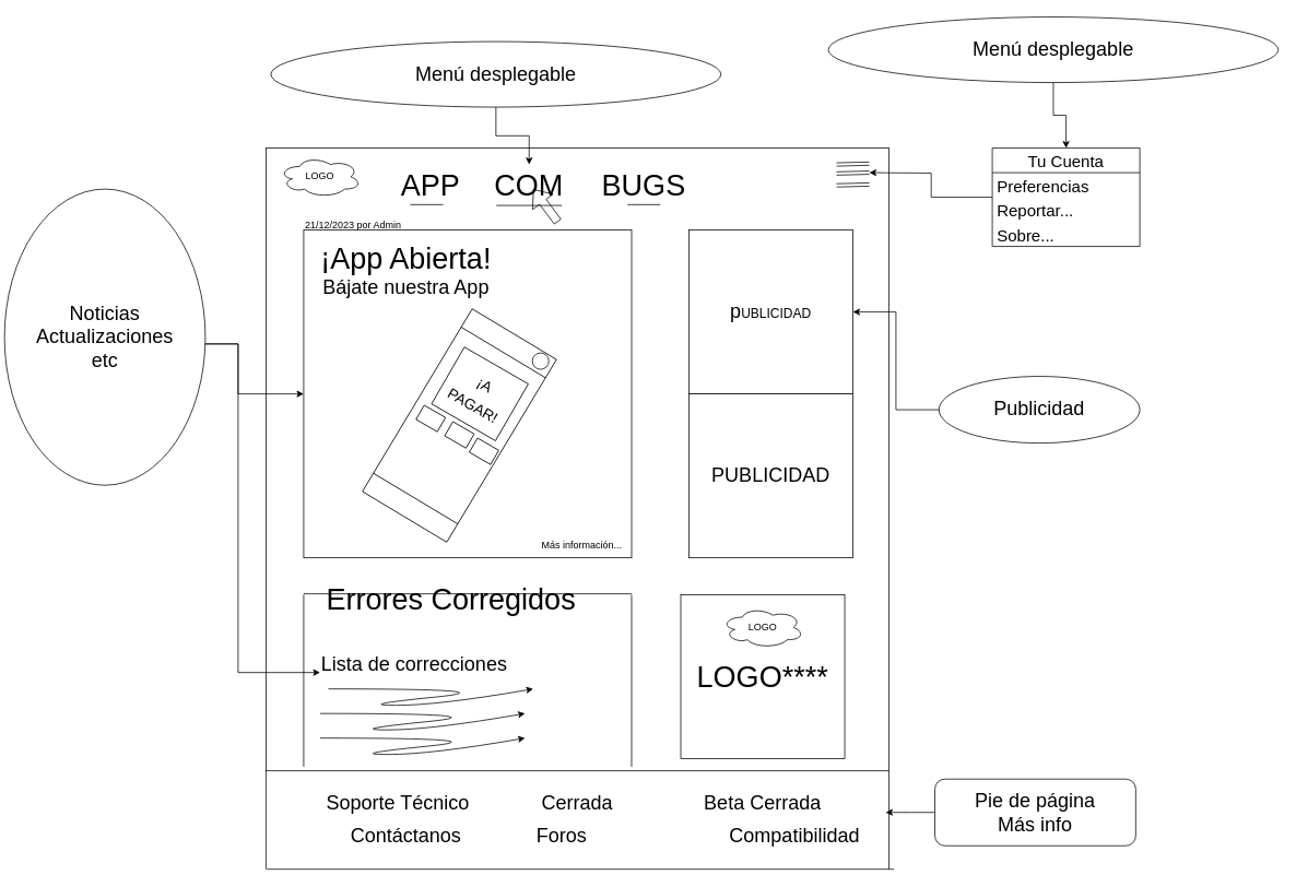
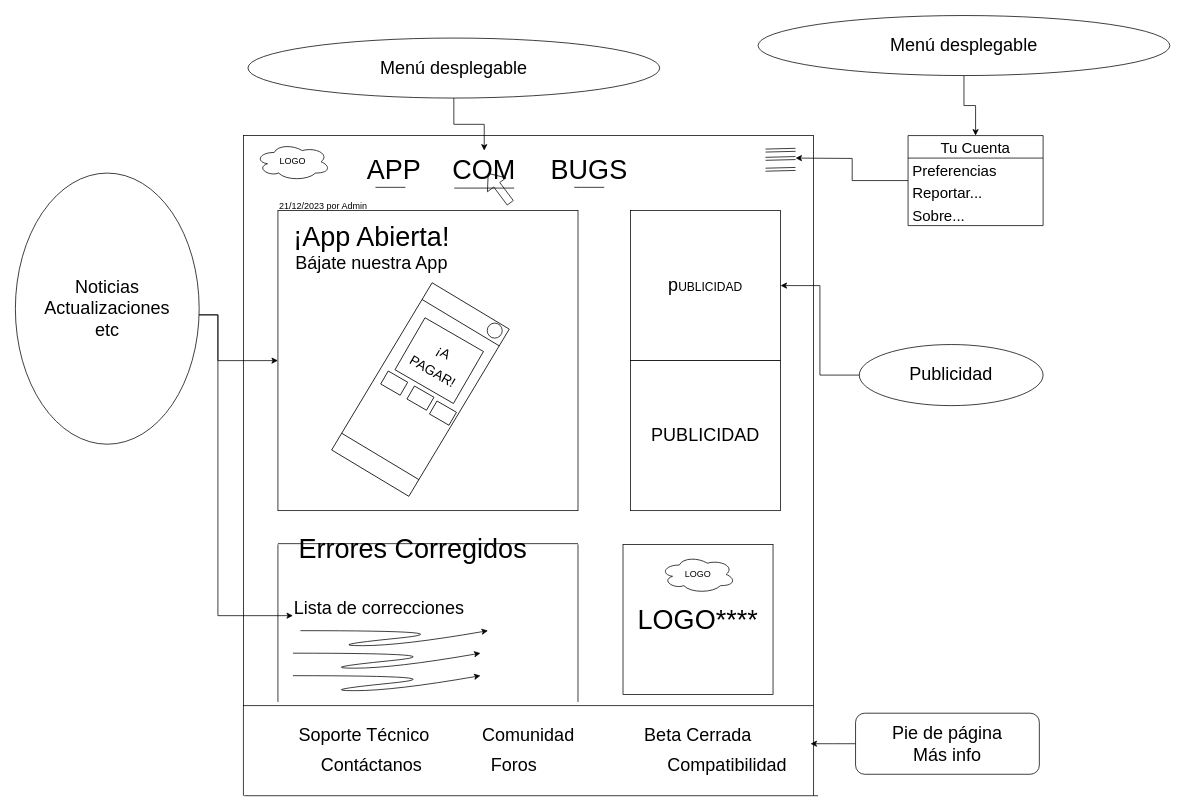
- <mxCell id="48" value="&lt;div&gt;Noticias&lt;/div&gt;&lt;div&gt;Actualizaciones&lt;/div&gt;&lt;div&gt;etc&lt;br&gt;&lt;/div&gt;" style="ellipse;whiteSpace=wrap;html=1;fontSize=24;" vertex="1" parent="1"><mxGeometry x="5" y="230" width="245" height="361.43" as="geometry" /></mxCell>
+ <mxCell id="48" value="&lt;div&gt;Noticias&lt;/div&gt;&lt;div&gt;Actualizaciones&lt;/div&gt;&lt;div&gt;etc&lt;br&gt;&lt;/div&gt;" style="ellipse;whiteSpace=wrap;html=1;fontSize=24;" vertex="1" parent="1"><mxGeometry x="20" y="230" width="245" height="361.43" as="geometry" /></mxCell>
- <mxCell id="22" value="Más información..." style="text;html=1;strokeColor=none;fillColor=none;align=center;verticalAlign=middle;whiteSpace=wrap;rounded=0;fontSize=12;" vertex="1" parent="1"><mxGeometry x="649" y="650" width="121" height="30" as="geometry" /></mxCell>
- <mxCell id="56" value="Cerrada" style="text;html=1;strokeColor=none;fillColor=none;align=center;verticalAlign=middle;whiteSpace=wrap;rounded=0;fontSize=24;" vertex="1" parent="1"><mxGeometry x="589" y="960" width="230" height="40" as="geometry" /></mxCell>
+ <mxCell id="56" value="Comunidad" style="text;html=1;strokeColor=none;fillColor=none;align=center;verticalAlign=middle;whiteSpace=wrap;rounded=0;fontSize=24;" vertex="1" parent="1"><mxGeometry x="589" y="960" width="230" height="40" as="geometry" /></mxCell>
